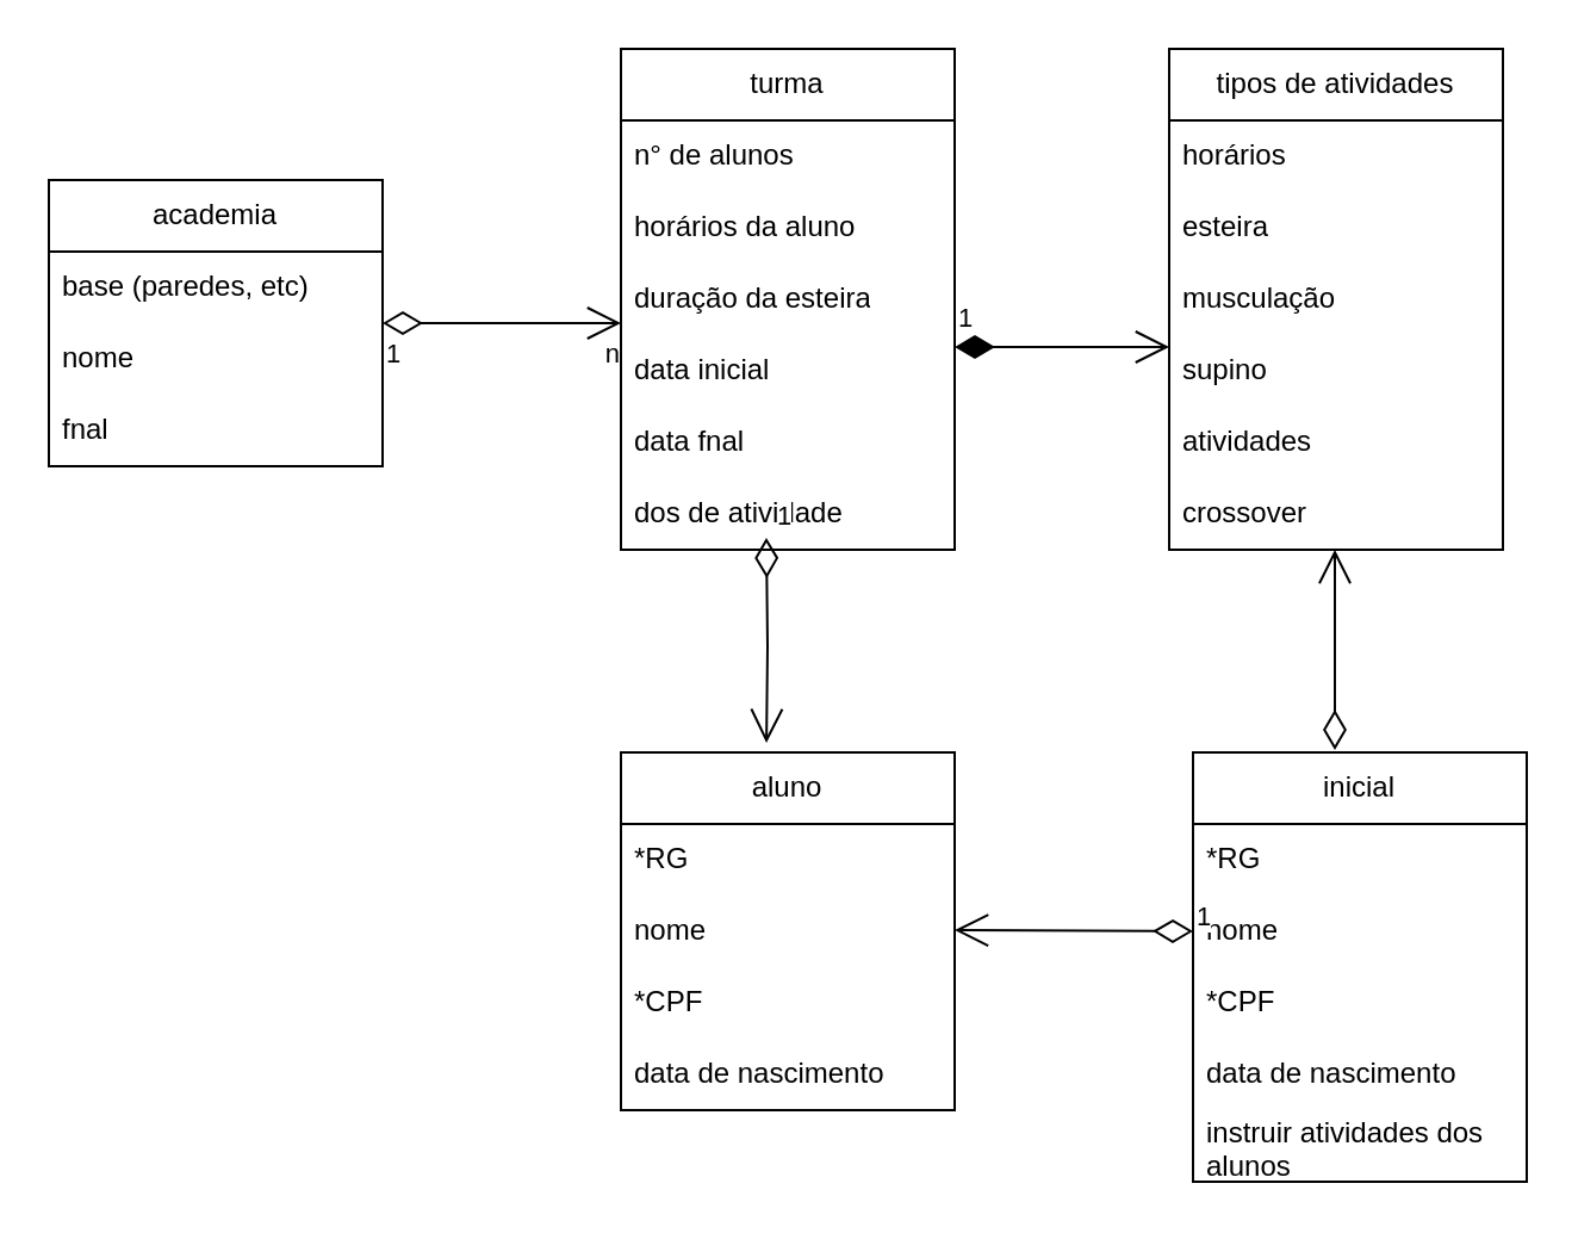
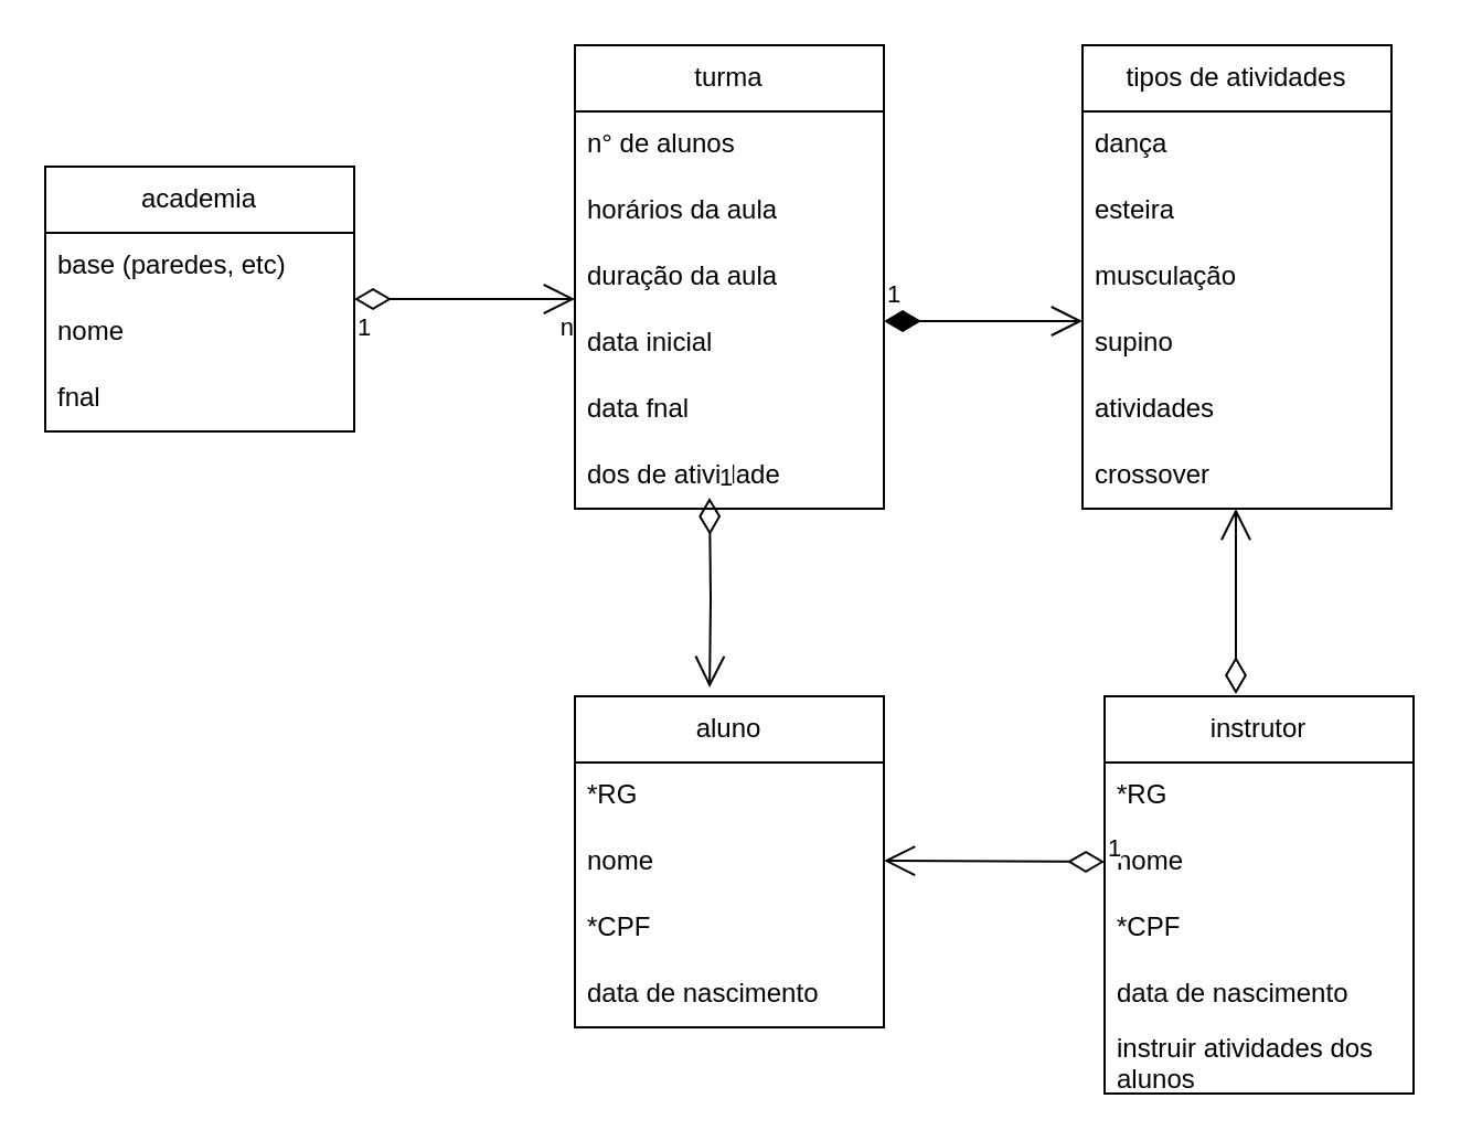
- <mxCell id="14" value="horários" style="text;strokeColor=none;fillColor=none;align=left;verticalAlign=middle;spacingLeft=4;spacingRight=4;overflow=hidden;points=[[0,0.5],[1,0.5]];portConstraint=eastwest;rotatable=0;whiteSpace=wrap;html=1;" vertex="1" parent="13"><mxGeometry y="30" width="140" height="30" as="geometry" /></mxCell>
+ <mxCell id="14" value="dança" style="text;strokeColor=none;fillColor=none;align=left;verticalAlign=middle;spacingLeft=4;spacingRight=4;overflow=hidden;points=[[0,0.5],[1,0.5]];portConstraint=eastwest;rotatable=0;whiteSpace=wrap;html=1;" vertex="1" parent="13"><mxGeometry y="30" width="140" height="30" as="geometry" /></mxCell>
- <mxCell id="8" value="horários da aluno" style="text;strokeColor=none;fillColor=none;align=left;verticalAlign=middle;spacingLeft=4;spacingRight=4;overflow=hidden;points=[[0,0.5],[1,0.5]];portConstraint=eastwest;rotatable=0;whiteSpace=wrap;html=1;" vertex="1" parent="6"><mxGeometry y="60" width="140" height="30" as="geometry" /></mxCell>
+ <mxCell id="8" value="horários da aula" style="text;strokeColor=none;fillColor=none;align=left;verticalAlign=middle;spacingLeft=4;spacingRight=4;overflow=hidden;points=[[0,0.5],[1,0.5]];portConstraint=eastwest;rotatable=0;whiteSpace=wrap;html=1;" vertex="1" parent="6"><mxGeometry y="60" width="140" height="30" as="geometry" /></mxCell>
- <mxCell id="9" value="duração da esteira" style="text;strokeColor=none;fillColor=none;align=left;verticalAlign=middle;spacingLeft=4;spacingRight=4;overflow=hidden;points=[[0,0.5],[1,0.5]];portConstraint=eastwest;rotatable=0;whiteSpace=wrap;html=1;" vertex="1" parent="6"><mxGeometry y="90" width="140" height="30" as="geometry" /></mxCell>
+ <mxCell id="9" value="duração da aula" style="text;strokeColor=none;fillColor=none;align=left;verticalAlign=middle;spacingLeft=4;spacingRight=4;overflow=hidden;points=[[0,0.5],[1,0.5]];portConstraint=eastwest;rotatable=0;whiteSpace=wrap;html=1;" vertex="1" parent="6"><mxGeometry y="90" width="140" height="30" as="geometry" /></mxCell>
- <mxCell id="30" value="inicial" style="swimlane;fontStyle=0;childLayout=stackLayout;horizontal=1;startSize=30;horizontalStack=0;resizeParent=1;resizeParentMax=0;resizeLast=0;collapsible=1;marginBottom=0;whiteSpace=wrap;html=1;" vertex="1" parent="1"><mxGeometry x="500" y="315" width="140" height="180" as="geometry" /></mxCell>
+ <mxCell id="30" value="instrutor" style="swimlane;fontStyle=0;childLayout=stackLayout;horizontal=1;startSize=30;horizontalStack=0;resizeParent=1;resizeParentMax=0;resizeLast=0;collapsible=1;marginBottom=0;whiteSpace=wrap;html=1;" vertex="1" parent="1"><mxGeometry x="500" y="315" width="140" height="180" as="geometry" /></mxCell>
